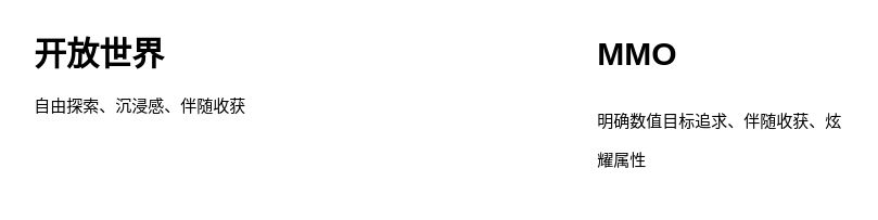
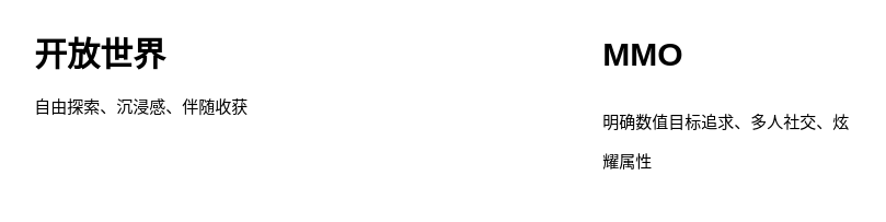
- <mxCell id="3" value="&lt;h1&gt;&lt;span&gt;MMO&lt;/span&gt;&lt;/h1&gt;&lt;h1&gt;&lt;span style=&quot;font-size: 12px ; font-weight: 400&quot;&gt;明确数值目标追求、伴随收获、炫耀属性&lt;/span&gt;&lt;/h1&gt;" style="text;html=1;strokeColor=none;fillColor=none;spacing=5;spacingTop=-20;whiteSpace=wrap;overflow=hidden;rounded=0;" vertex="1" parent="1"><mxGeometry x="435" y="20" width="190" height="120" as="geometry" /></mxCell>
+ <mxCell id="3" value="&lt;h1&gt;&lt;span&gt;MMO&lt;/span&gt;&lt;/h1&gt;&lt;h1&gt;&lt;span style=&quot;font-size: 12px ; font-weight: 400&quot;&gt;明确数值目标追求、多人社交、炫耀属性&lt;/span&gt;&lt;/h1&gt;" style="text;html=1;strokeColor=none;fillColor=none;spacing=5;spacingTop=-20;whiteSpace=wrap;overflow=hidden;rounded=0;" vertex="1" parent="1"><mxGeometry x="435" y="20" width="190" height="120" as="geometry" /></mxCell>
